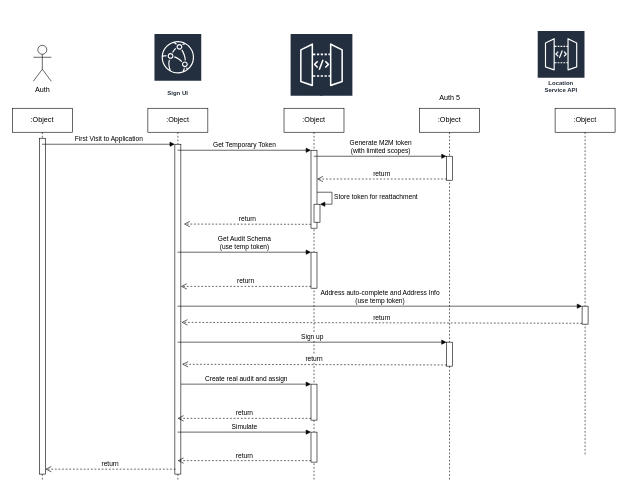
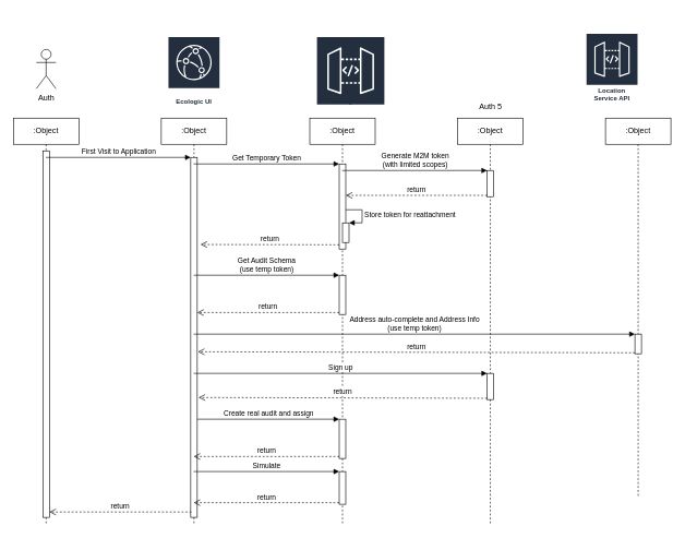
- <mxCell id="4" value="Sign UI" style="outlineConnect=0;fontColor=#232F3E;gradientColor=none;strokeColor=#ffffff;fillColor=#232F3E;dashed=0;verticalLabelPosition=middle;verticalAlign=bottom;align=center;html=1;whiteSpace=wrap;fontSize=10;fontStyle=1;spacing=3;shape=mxgraph.aws4.productIcon;prIcon=mxgraph.aws4.cloudfront;" vertex="1" parent="1"><mxGeometry x="256" y="55" width="80" height="110" as="geometry" /></mxCell>
+ <mxCell id="4" value="Ecologic UI" style="outlineConnect=0;fontColor=#232F3E;gradientColor=none;strokeColor=#ffffff;fillColor=#232F3E;dashed=0;verticalLabelPosition=middle;verticalAlign=bottom;align=center;html=1;whiteSpace=wrap;fontSize=10;fontStyle=1;spacing=3;shape=mxgraph.aws4.productIcon;prIcon=mxgraph.aws4.cloudfront;" vertex="1" parent="1"><mxGeometry x="256" y="55" width="80" height="110" as="geometry" /></mxCell>
